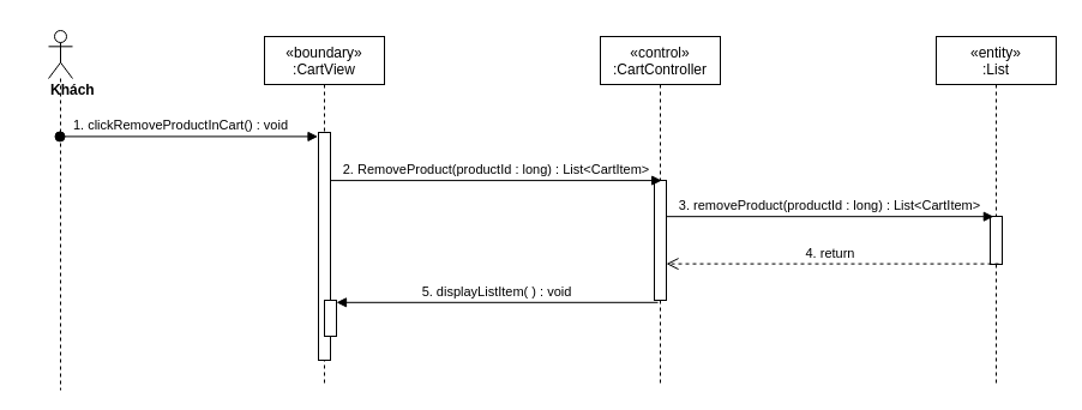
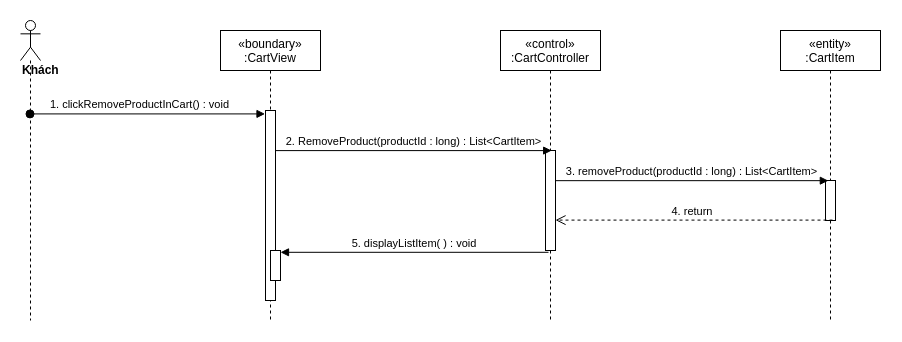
- <mxCell id="9" value="«entity»&#10;:List" style="shape=umlLifeline;perimeter=lifelinePerimeter;container=1;collapsible=0;recursiveResize=0;rounded=0;shadow=0;strokeWidth=1;" vertex="1" parent="1"><mxGeometry x="780" y="30" width="100" height="290" as="geometry" /></mxCell>
+ <mxCell id="9" value="«entity»&#10;:CartItem" style="shape=umlLifeline;perimeter=lifelinePerimeter;container=1;collapsible=0;recursiveResize=0;rounded=0;shadow=0;strokeWidth=1;" vertex="1" parent="1"><mxGeometry x="780" y="30" width="100" height="290" as="geometry" /></mxCell>
- <mxCell id="7" value="&lt;div&gt;&lt;b&gt;Khách&lt;/b&gt;&lt;/div&gt;" style="shape=umlLifeline;participant=umlActor;perimeter=lifelinePerimeter;whiteSpace=wrap;html=1;container=1;collapsible=0;recursiveResize=0;verticalAlign=top;spacingTop=36;outlineConnect=0;align=left;" vertex="1" parent="1"><mxGeometry x="40" y="25" width="20" height="300" as="geometry" /></mxCell>
+ <mxCell id="7" value="&lt;div&gt;&lt;b&gt;Khách&lt;/b&gt;&lt;/div&gt;" style="shape=umlLifeline;participant=umlActor;perimeter=lifelinePerimeter;whiteSpace=wrap;html=1;container=1;collapsible=0;recursiveResize=0;verticalAlign=top;spacingTop=36;outlineConnect=0;align=left;" vertex="1" parent="1"><mxGeometry x="20" y="20" width="20" height="300" as="geometry" /></mxCell>
